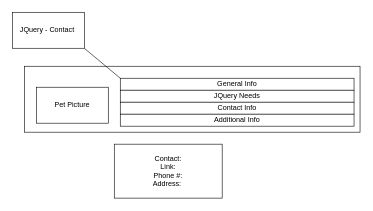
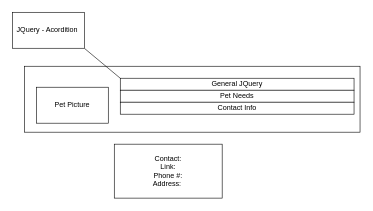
- <mxCell id="10" value="JQuery - Contact&amp;nbsp;" style="rounded=0;whiteSpace=wrap;html=1;" parent="1" vertex="1"><mxGeometry x="20" y="20" width="120" height="60" as="geometry" /></mxCell>
+ <mxCell id="10" value="JQuery - Acordition&amp;nbsp;" style="rounded=0;whiteSpace=wrap;html=1;" parent="1" vertex="1"><mxGeometry x="20" y="20" width="120" height="60" as="geometry" /></mxCell>
- <mxCell id="4" value="General Info" style="rounded=0;whiteSpace=wrap;html=1;" parent="1" vertex="1"><mxGeometry x="200" y="130" width="390" height="20" as="geometry" /></mxCell>
+ <mxCell id="4" value="General JQuery" style="rounded=0;whiteSpace=wrap;html=1;" parent="1" vertex="1"><mxGeometry x="200" y="130" width="390" height="20" as="geometry" /></mxCell>
- <mxCell id="5" value="JQuery Needs" style="rounded=0;whiteSpace=wrap;html=1;" parent="1" vertex="1"><mxGeometry x="200" y="150" width="390" height="20" as="geometry" /></mxCell>
+ <mxCell id="5" value="Pet Needs" style="rounded=0;whiteSpace=wrap;html=1;" parent="1" vertex="1"><mxGeometry x="200" y="150" width="390" height="20" as="geometry" /></mxCell>
- <mxCell id="7" value="Additional Info" style="rounded=0;whiteSpace=wrap;html=1;" parent="1" vertex="1"><mxGeometry x="200" y="190" width="390" height="20" as="geometry" /></mxCell>
